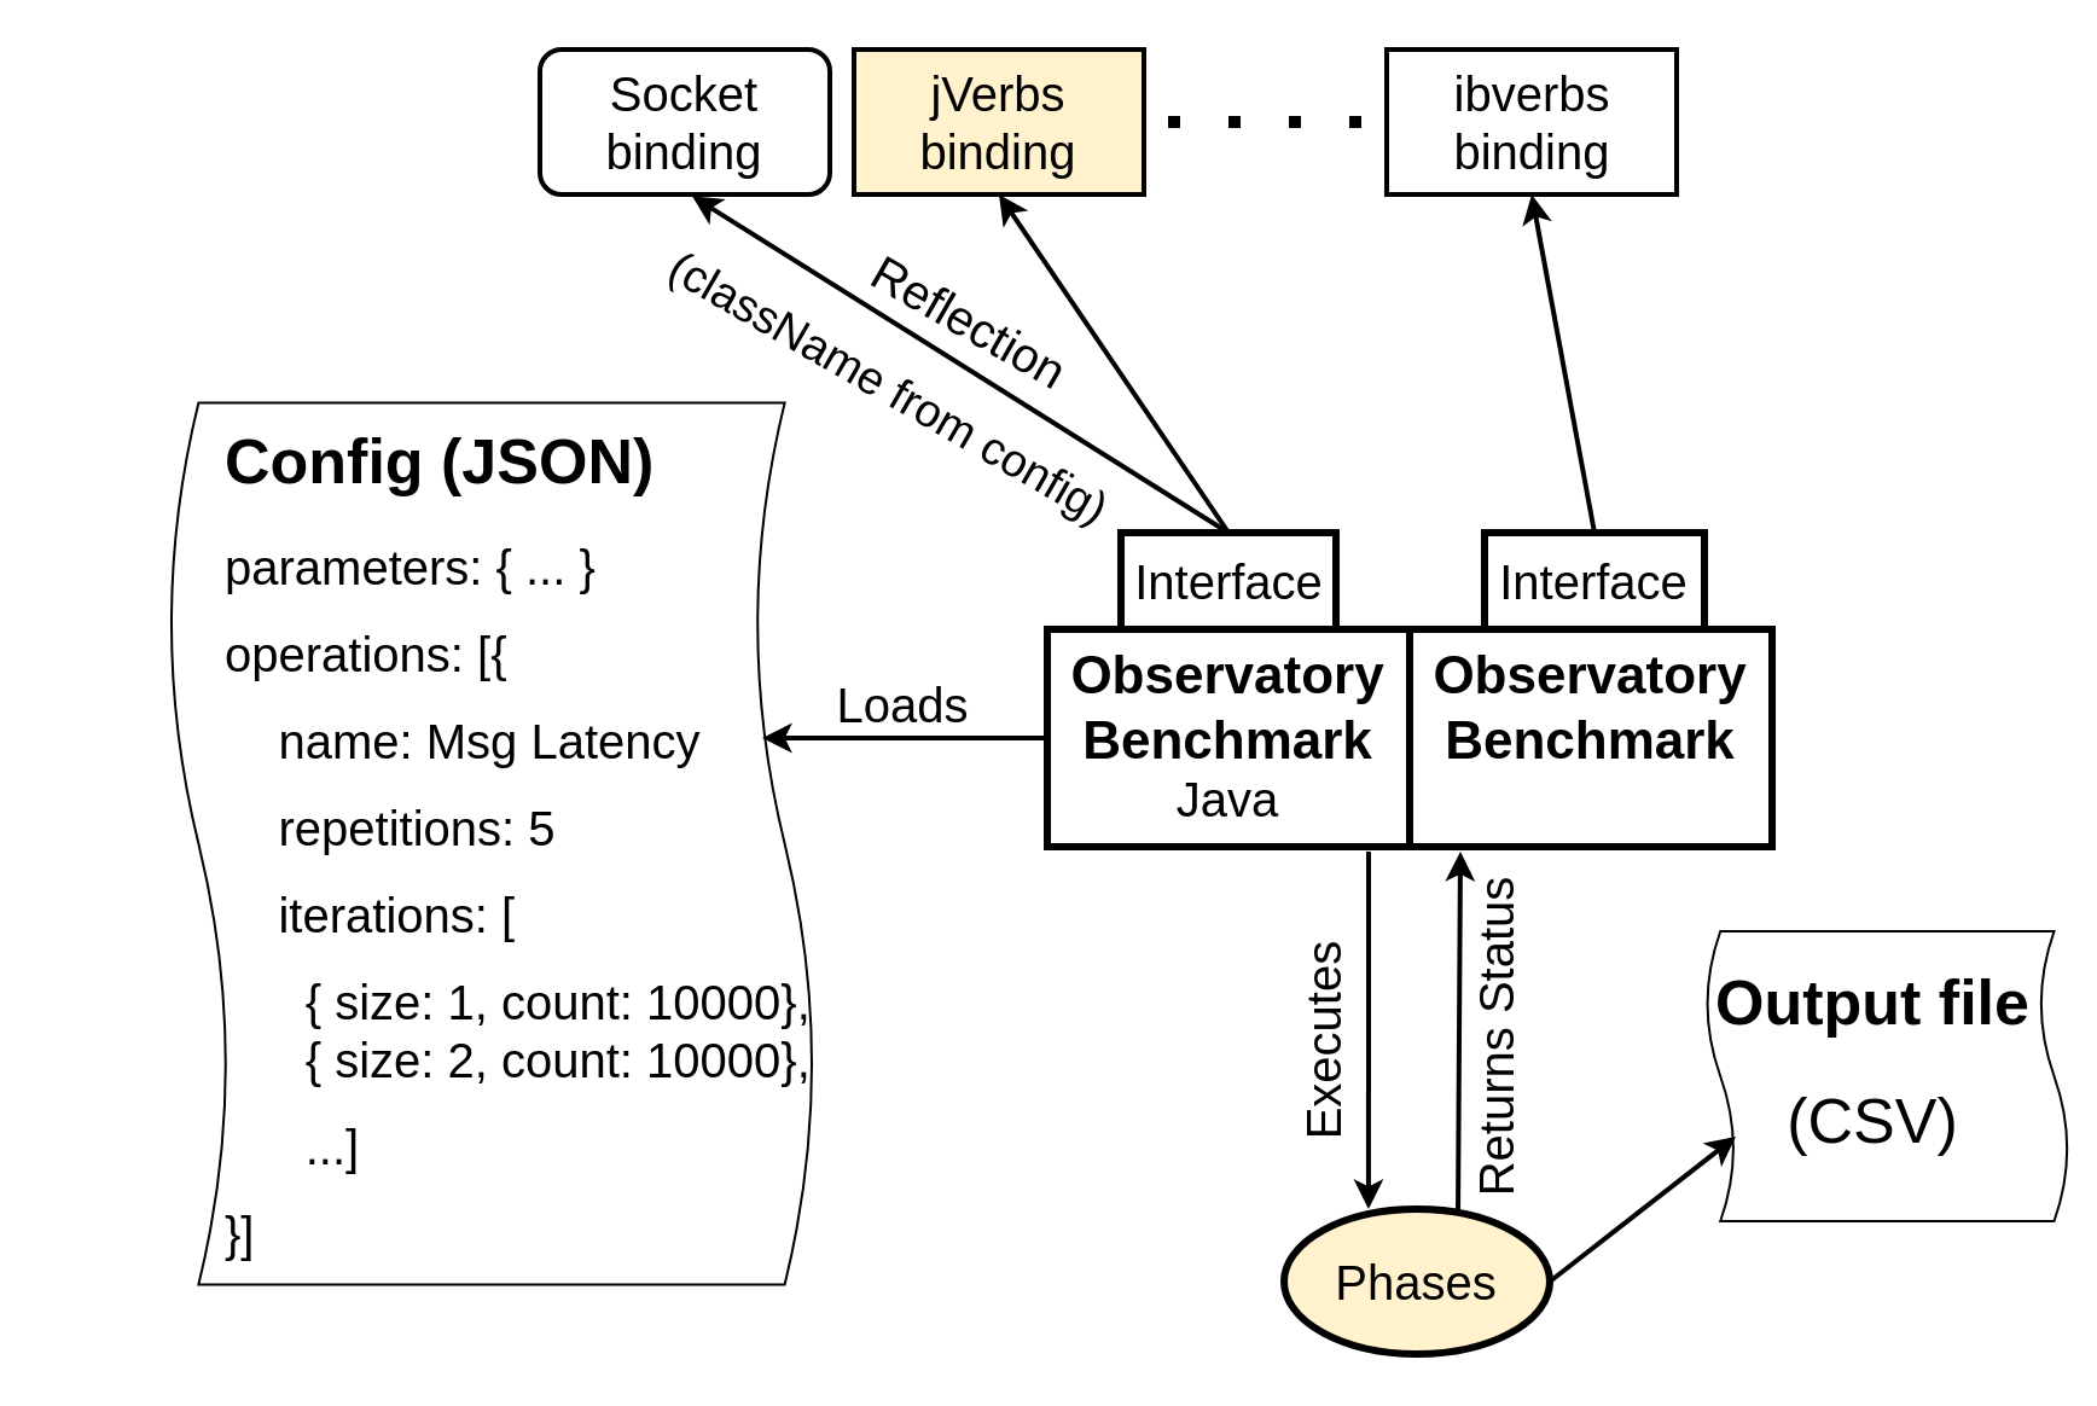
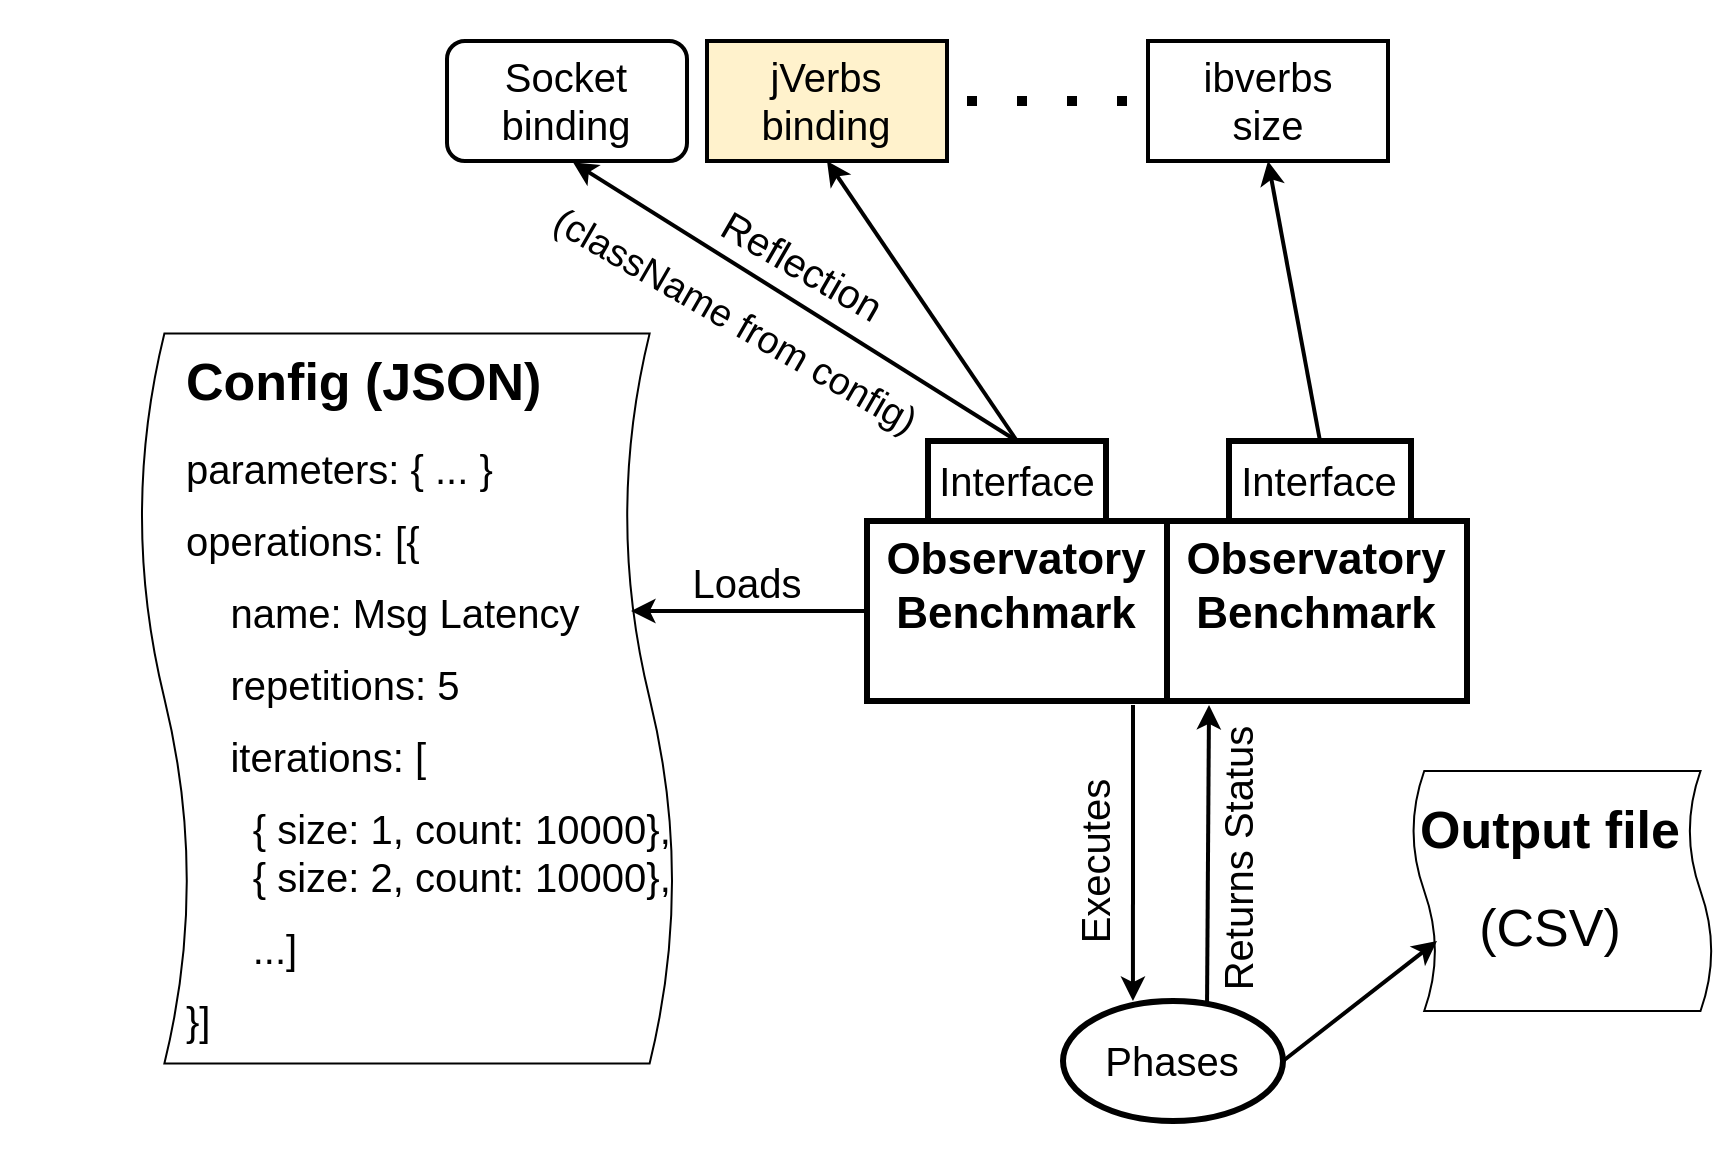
- <mxCell id="9" value="&lt;div style=&quot;font-size: 20px&quot;&gt;&lt;font style=&quot;font-size: 20px&quot;&gt;ibverbs&lt;/font&gt;&lt;/div&gt;&lt;div style=&quot;font-size: 20px&quot;&gt;&lt;font style=&quot;font-size: 20px&quot;&gt;binding&lt;/font&gt;&lt;/div&gt;" style="rounded=0;whiteSpace=wrap;html=1;strokeWidth=2;fontSize=20;" parent="1" vertex="1"><mxGeometry x="573.5" y="20" width="120" height="60" as="geometry" /></mxCell>
+ <mxCell id="9" value="&lt;div style=&quot;font-size: 20px&quot;&gt;&lt;font style=&quot;font-size: 20px&quot;&gt;ibverbs&lt;/font&gt;&lt;/div&gt;&lt;div style=&quot;font-size: 20px&quot;&gt;&lt;font style=&quot;font-size: 20px&quot;&gt;size&lt;/font&gt;&lt;/div&gt;" style="rounded=0;whiteSpace=wrap;html=1;strokeWidth=2;fontSize=20;" parent="1" vertex="1"><mxGeometry x="573.5" y="20" width="120" height="60" as="geometry" /></mxCell>
- <mxCell id="4" value="&lt;div style=&quot;font-size: 20px;&quot;&gt;Java&lt;/div&gt;" style="text;html=1;strokeColor=none;fillColor=none;align=center;verticalAlign=middle;whiteSpace=wrap;rounded=0;fontSize=20;" parent="1" vertex="1"><mxGeometry x="488" y="320" width="40" height="20" as="geometry" /></mxCell>
- <mxCell id="14" value="&lt;font style=&quot;font-size: 20px;&quot;&gt;Phases&lt;/font&gt;" style="ellipse;whiteSpace=wrap;html=1;strokeWidth=3;fontSize=20;fillColor=#fff2cc;" parent="1" vertex="1"><mxGeometry x="531" y="500" width="110" height="60" as="geometry" /></mxCell>
+ <mxCell id="14" value="&lt;font style=&quot;font-size: 20px;&quot;&gt;Phases&lt;/font&gt;" style="ellipse;whiteSpace=wrap;html=1;strokeWidth=3;fontSize=20;" parent="1" vertex="1"><mxGeometry x="531" y="500" width="110" height="60" as="geometry" /></mxCell>
